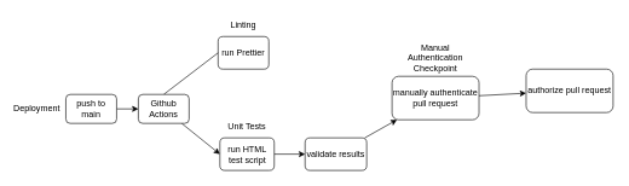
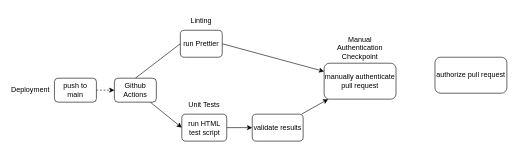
+ <mxCell id="4" style="edgeStyle=none;html=1;exitX=1;exitY=0.5;exitDx=0;exitDy=0;" edge="1" parent="1" source="5" target="17"><mxGeometry relative="1" as="geometry" /></mxCell>
- <mxCell id="16" value="" style="edgeStyle=none;html=1;" edge="1" parent="1" source="17" target="19"><mxGeometry relative="1" as="geometry" /></mxCell>
- <mxCell id="12" style="edgeStyle=none;html=1;exitX=1;exitY=0.5;exitDx=0;exitDy=0;entryX=0;entryY=0.5;entryDx=0;entryDy=0;" edge="1" parent="1" source="13" target="8"><mxGeometry relative="1" as="geometry" /></mxCell>
+ <mxCell id="12" style="edgeStyle=none;html=1;exitX=1;exitY=0.5;exitDx=0;exitDy=0;entryX=0;entryY=0.5;entryDx=0;entryDy=0;dashed=1;" edge="1" parent="1" source="13" target="8"><mxGeometry relative="1" as="geometry" /></mxCell>
